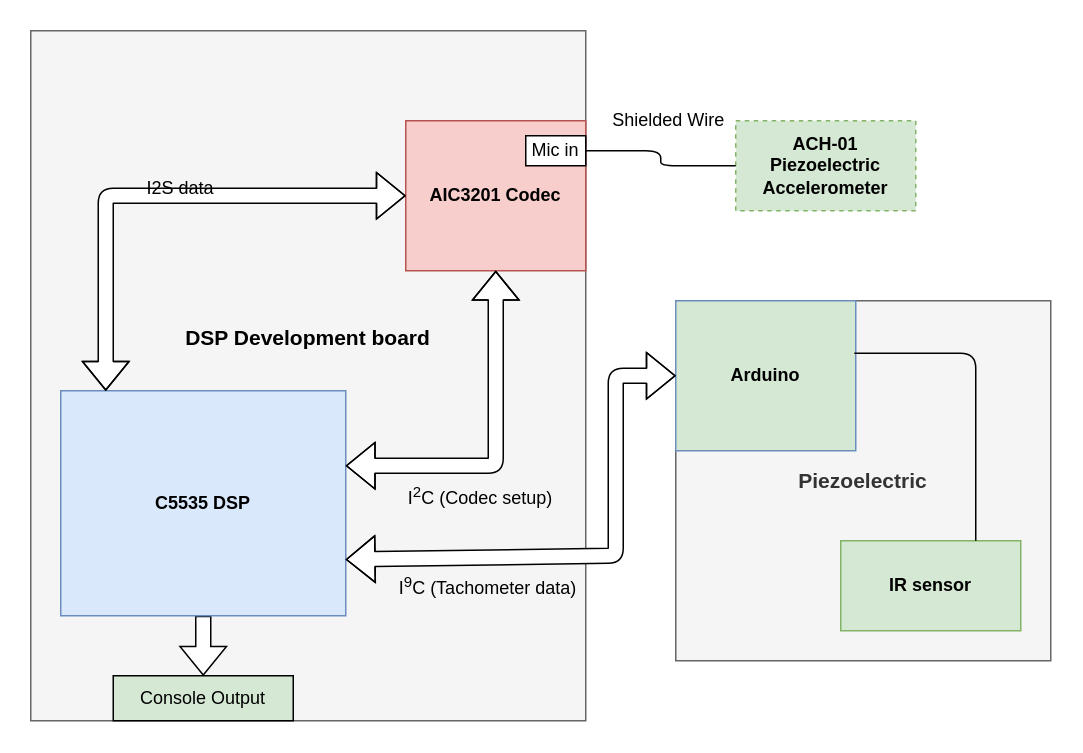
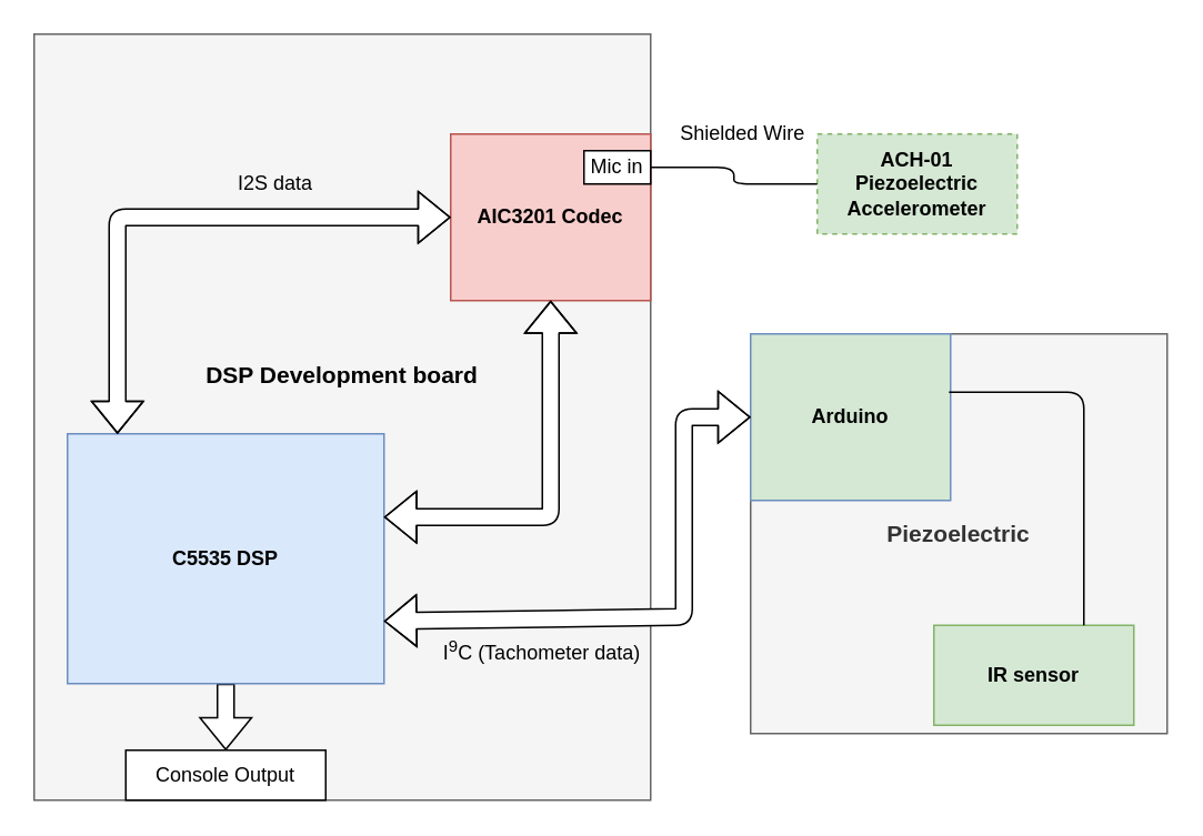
- <mxCell id="14" value="I2S data" style="text;html=1;strokeColor=none;fillColor=none;align=center;verticalAlign=middle;whiteSpace=wrap;rounded=0;" vertex="1" parent="1"><mxGeometry x="85" y="115" width="70" height="20" as="geometry" /></mxCell>
+ <mxCell id="14" value="I2S data" style="text;html=1;strokeColor=none;fillColor=none;align=center;verticalAlign=middle;whiteSpace=wrap;rounded=0;" vertex="1" parent="1"><mxGeometry x="130" y="100" width="70" height="20" as="geometry" /></mxCell>
- <mxCell id="15" value="I&lt;sup&gt;2&lt;/sup&gt;C (Codec setup)" style="text;html=1;strokeColor=none;fillColor=none;align=center;verticalAlign=middle;whiteSpace=wrap;rounded=0;" vertex="1" parent="1"><mxGeometry x="260" y="320" width="120" height="20" as="geometry" /></mxCell>
- <mxCell id="9" value="&lt;b&gt;IR sensor&lt;/b&gt;" style="rounded=0;whiteSpace=wrap;html=1;fillColor=#d5e8d4;strokeColor=#82b366;" vertex="1" parent="1"><mxGeometry x="560" y="360" width="120" height="60" as="geometry" /></mxCell>
+ <mxCell id="9" value="&lt;b&gt;IR sensor&lt;/b&gt;" style="rounded=0;whiteSpace=wrap;html=1;fillColor=#d5e8d4;strokeColor=#82b366;" vertex="1" parent="1"><mxGeometry x="560" y="375" width="120" height="60" as="geometry" /></mxCell>
- <mxCell id="21" value="Console Output" style="rounded=0;whiteSpace=wrap;html=1;fillColor=#d5e8d4;" vertex="1" parent="1"><mxGeometry x="75" y="450" width="120" height="30" as="geometry" /></mxCell>
+ <mxCell id="21" value="Console Output" style="rounded=0;whiteSpace=wrap;html=1;" vertex="1" parent="1"><mxGeometry x="75" y="450" width="120" height="30" as="geometry" /></mxCell>
